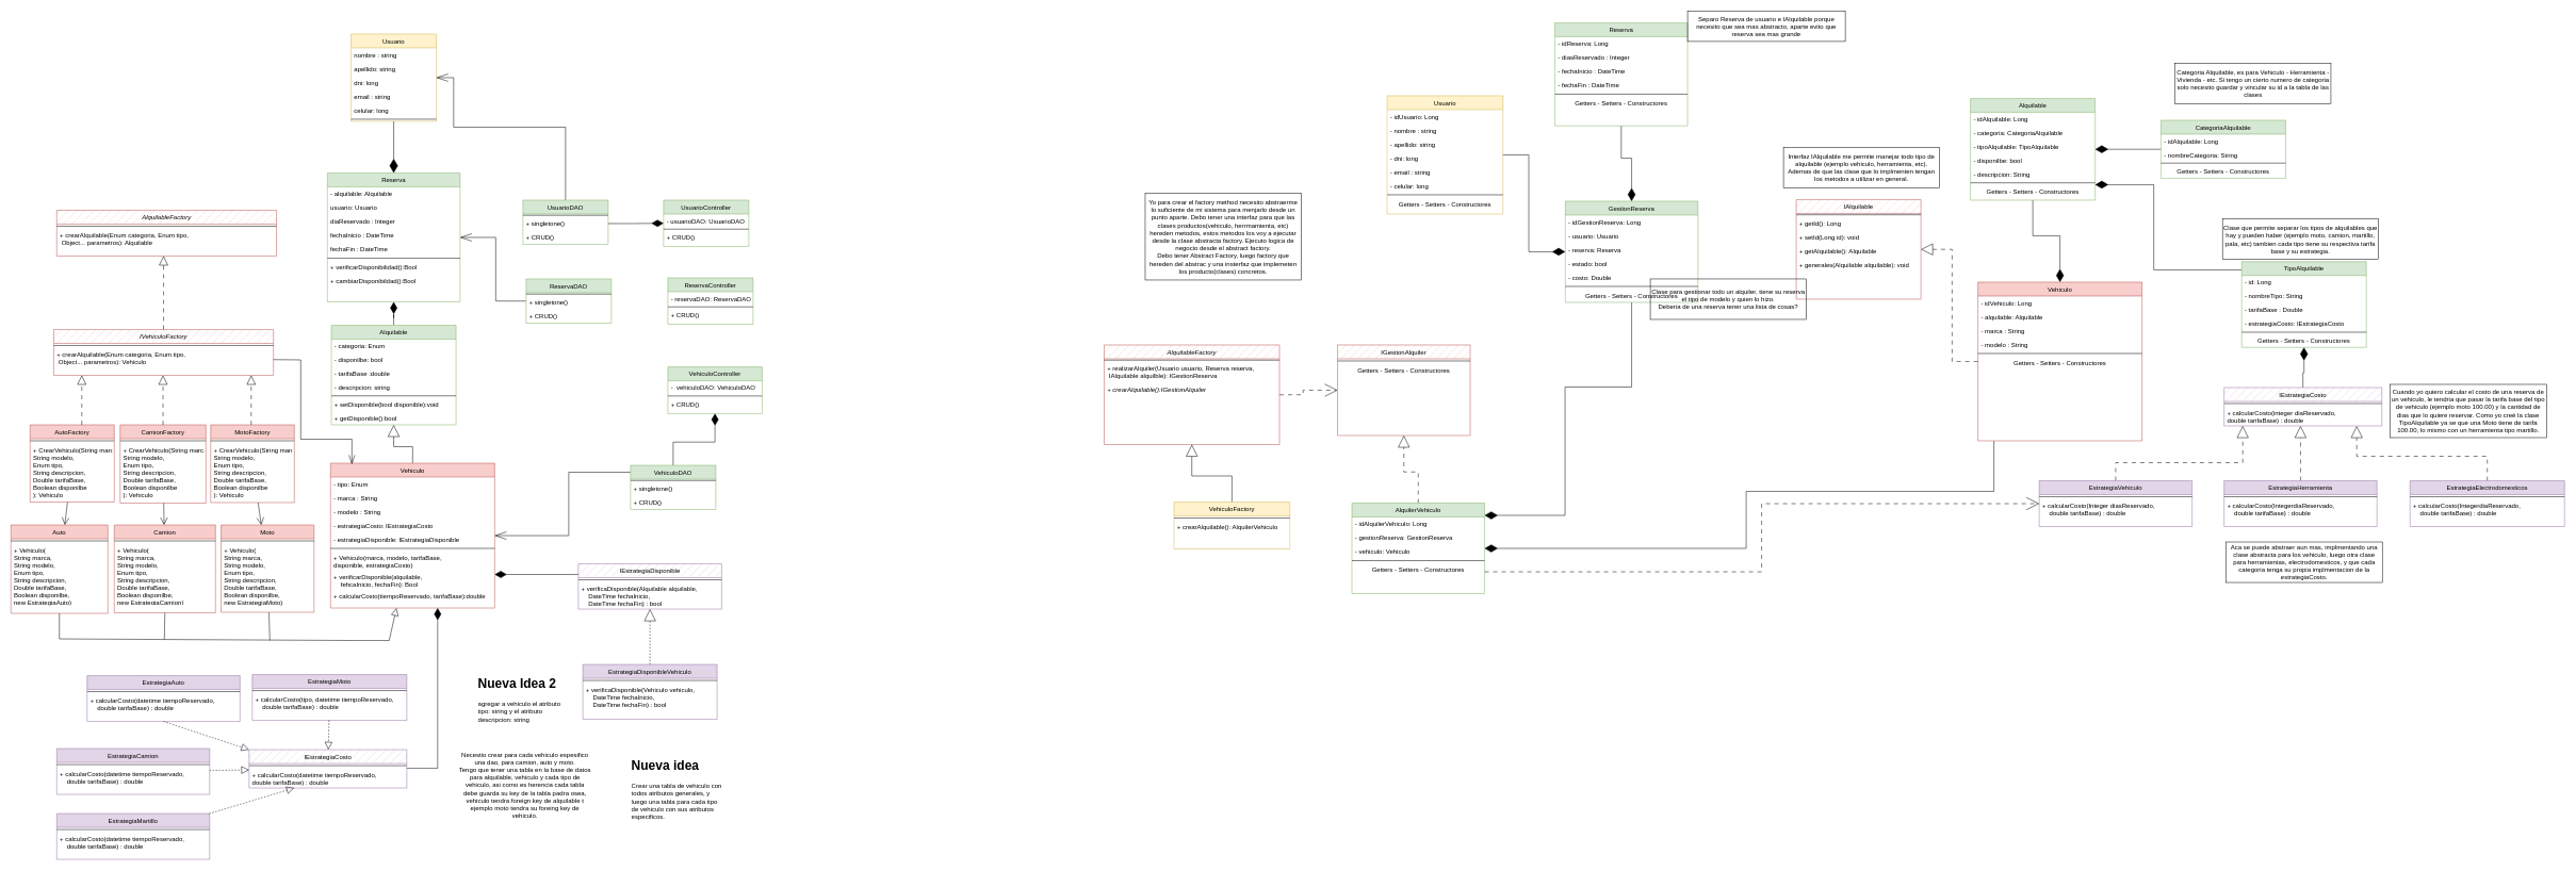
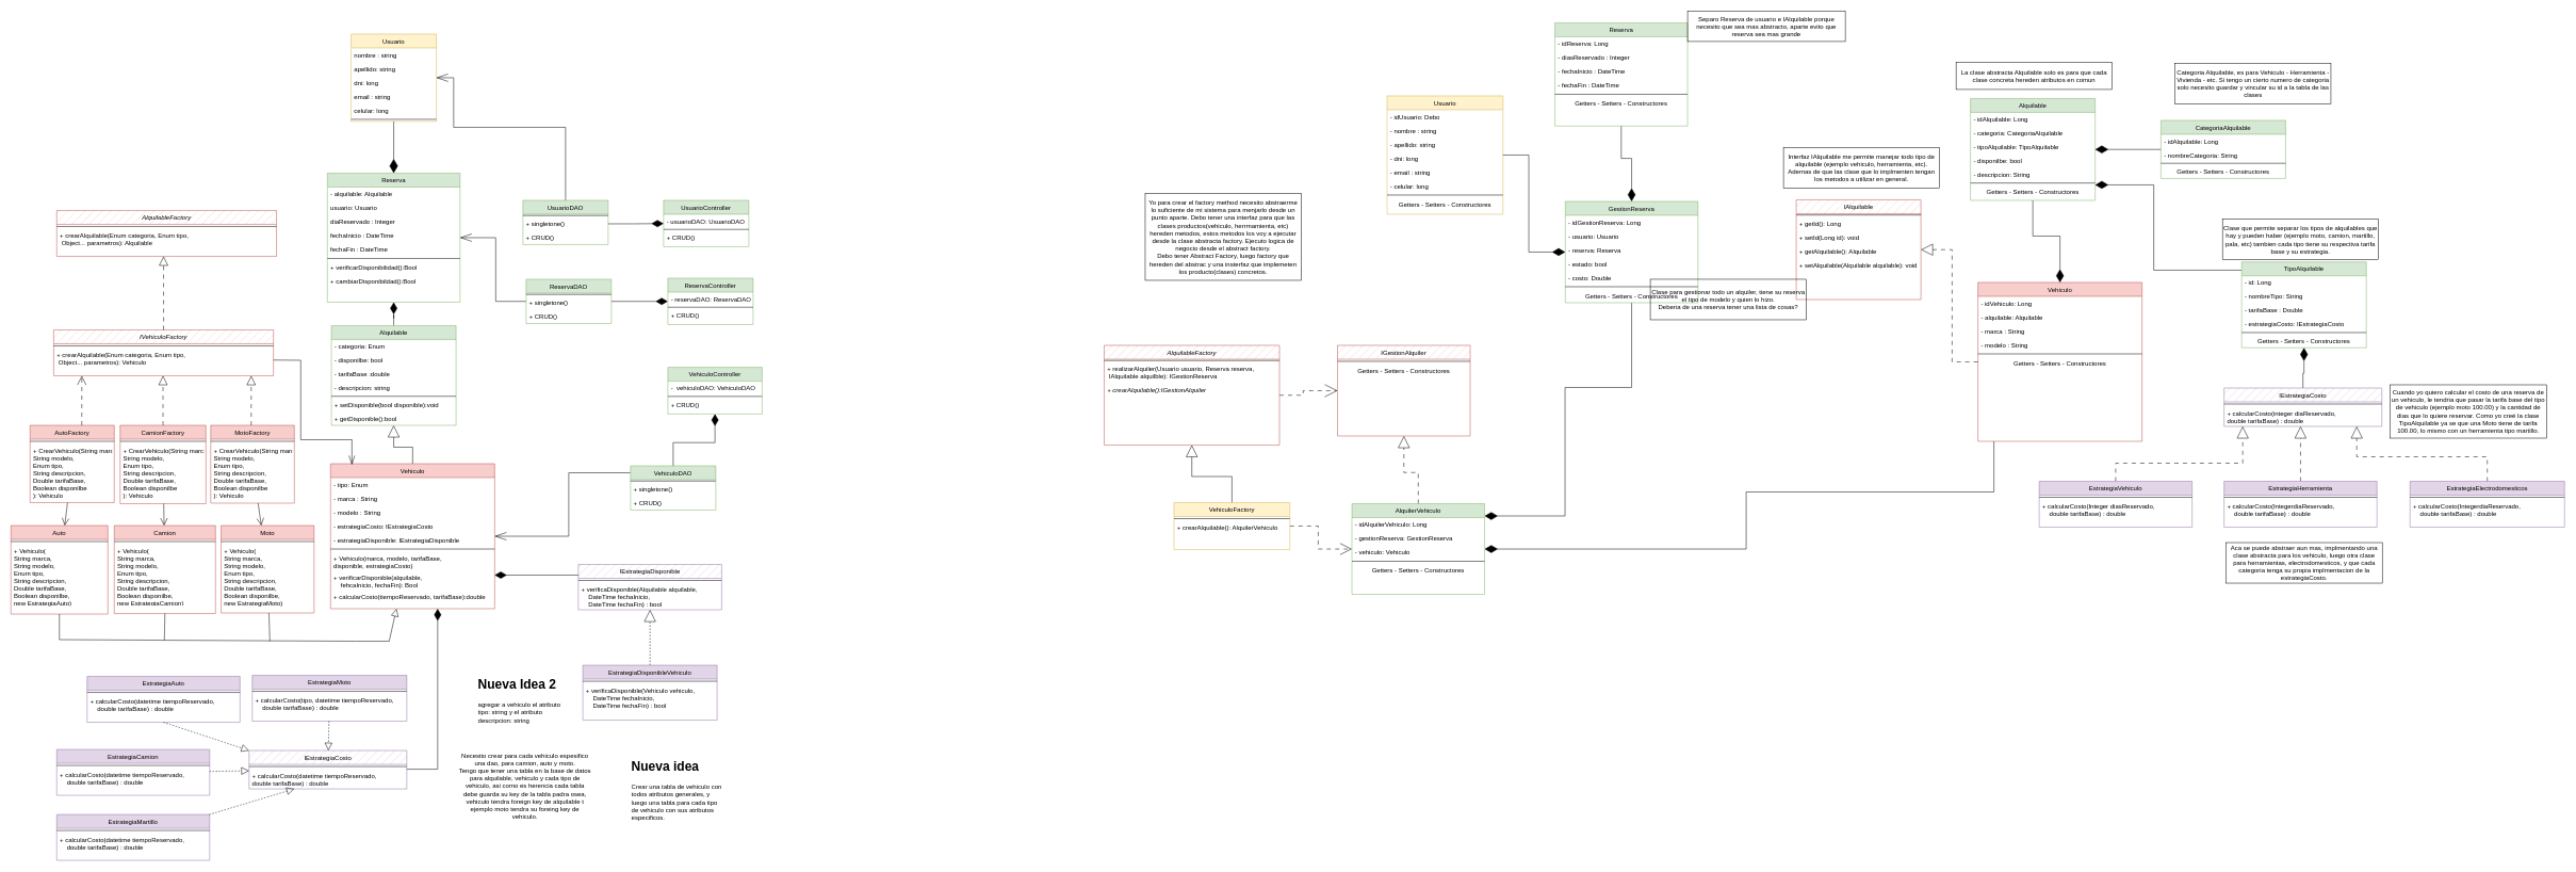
+ <mxCell id="201" value="La clase abstracta Alquilable solo es para que cada clase concreta hereden atributos en comun" style="text;html=1;align=center;verticalAlign=middle;whiteSpace=wrap;rounded=0;strokeColor=default;" parent="1" vertex="1"><mxGeometry x="3671" y="116" width="293" height="51" as="geometry" /></mxCell>
- <mxCell id="144" value="- idUsuario: Long" style="text;align=left;verticalAlign=top;spacingLeft=4;spacingRight=4;overflow=hidden;rotatable=0;points=[[0,0.5],[1,0.5]];portConstraint=eastwest;" parent="143" vertex="1"><mxGeometry y="26" width="217.5" height="26" as="geometry" /></mxCell>
+ <mxCell id="144" value="- idUsuario: Debo" style="text;align=left;verticalAlign=top;spacingLeft=4;spacingRight=4;overflow=hidden;rotatable=0;points=[[0,0.5],[1,0.5]];portConstraint=eastwest;" parent="143" vertex="1"><mxGeometry y="26" width="217.5" height="26" as="geometry" /></mxCell>
- <mxCell id="207" value="+ generales(Alquilable alquilable): void" style="text;align=left;verticalAlign=top;spacingLeft=4;spacingRight=4;overflow=hidden;rotatable=0;points=[[0,0.5],[1,0.5]];portConstraint=eastwest;" parent="202" vertex="1"><mxGeometry y="109" width="234" height="26" as="geometry" /></mxCell>
+ <mxCell id="207" value="+ setAlquilable(Alquilable alquilable): void" style="text;align=left;verticalAlign=top;spacingLeft=4;spacingRight=4;overflow=hidden;rotatable=0;points=[[0,0.5],[1,0.5]];portConstraint=eastwest;" parent="202" vertex="1"><mxGeometry y="109" width="234" height="26" as="geometry" /></mxCell>
+ <mxCell id="85" style="edgeStyle=orthogonalEdgeStyle;rounded=0;orthogonalLoop=1;jettySize=auto;html=1;endArrow=diamondThin;endFill=1;endSize=20;" parent="1" source="86" target="90" edge="1"><mxGeometry relative="1" as="geometry" /></mxCell>
- <mxCell id="126" value="" style="edgeStyle=segmentEdgeStyle;endArrow=block;html=1;curved=0;rounded=0;endSize=15;startSize=8;dashed=1;dashPattern=8 8;endFill=0;" parent="1" source="59" target="32" edge="1"><mxGeometry width="50" height="50" relative="1" as="geometry"><mxPoint x="128" y="875" as="sourcePoint" /><mxPoint x="178" y="825" as="targetPoint" /><Array as="points"><mxPoint x="153" y="793" /><mxPoint x="153" y="793" /></Array></mxGeometry></mxCell>
+ <mxCell id="126" value="" style="edgeStyle=segmentEdgeStyle;endArrow=open;html=1;curved=0;rounded=0;endSize=15;startSize=8;dashed=1;dashPattern=8 8;endFill=0;" parent="1" source="59" target="32" edge="1"><mxGeometry width="50" height="50" relative="1" as="geometry"><mxPoint x="128" y="875" as="sourcePoint" /><mxPoint x="178" y="825" as="targetPoint" /><Array as="points"><mxPoint x="153" y="793" /><mxPoint x="153" y="793" /></Array></mxGeometry></mxCell>
+ <mxCell id="231" style="edgeStyle=orthogonalEdgeStyle;rounded=0;orthogonalLoop=1;jettySize=auto;html=1;endArrow=open;endFill=0;dashed=1;dashPattern=8 8;endSize=20;" parent="1" source="232" target="240" edge="1"><mxGeometry relative="1" as="geometry" /></mxCell>
- <mxCell id="239" style="edgeStyle=orthogonalEdgeStyle;rounded=0;orthogonalLoop=1;jettySize=auto;html=1;endArrow=open;endFill=0;endSize=22;dashed=1;dashPattern=8 8;" parent="1" source="240" target="194" edge="1"><mxGeometry relative="1" as="geometry"><Array as="points"><mxPoint x="3306" y="1073" /><mxPoint x="3306" y="945" /></Array></mxGeometry></mxCell>
